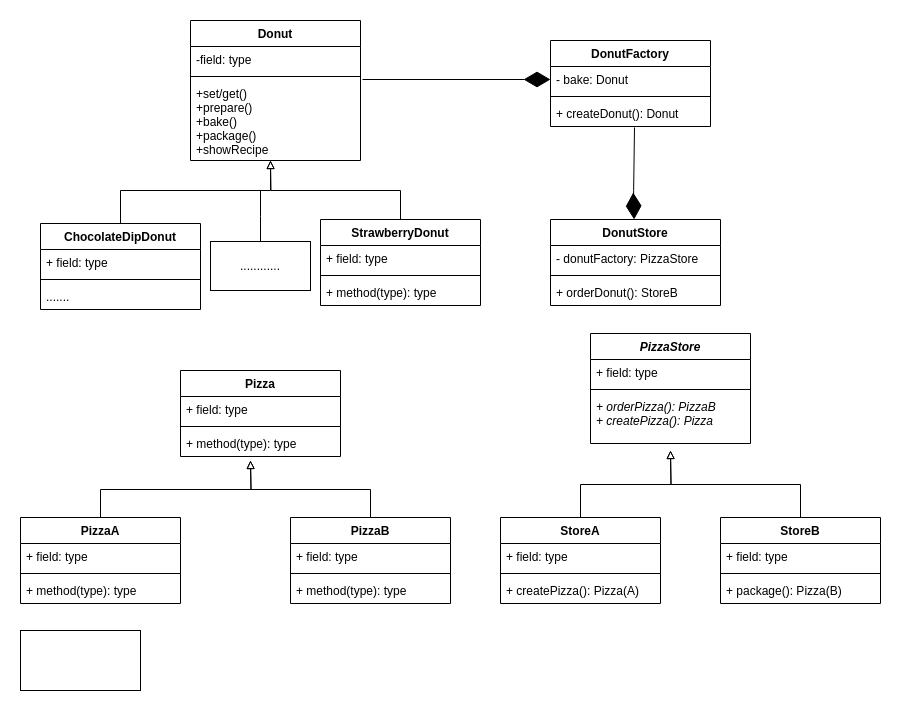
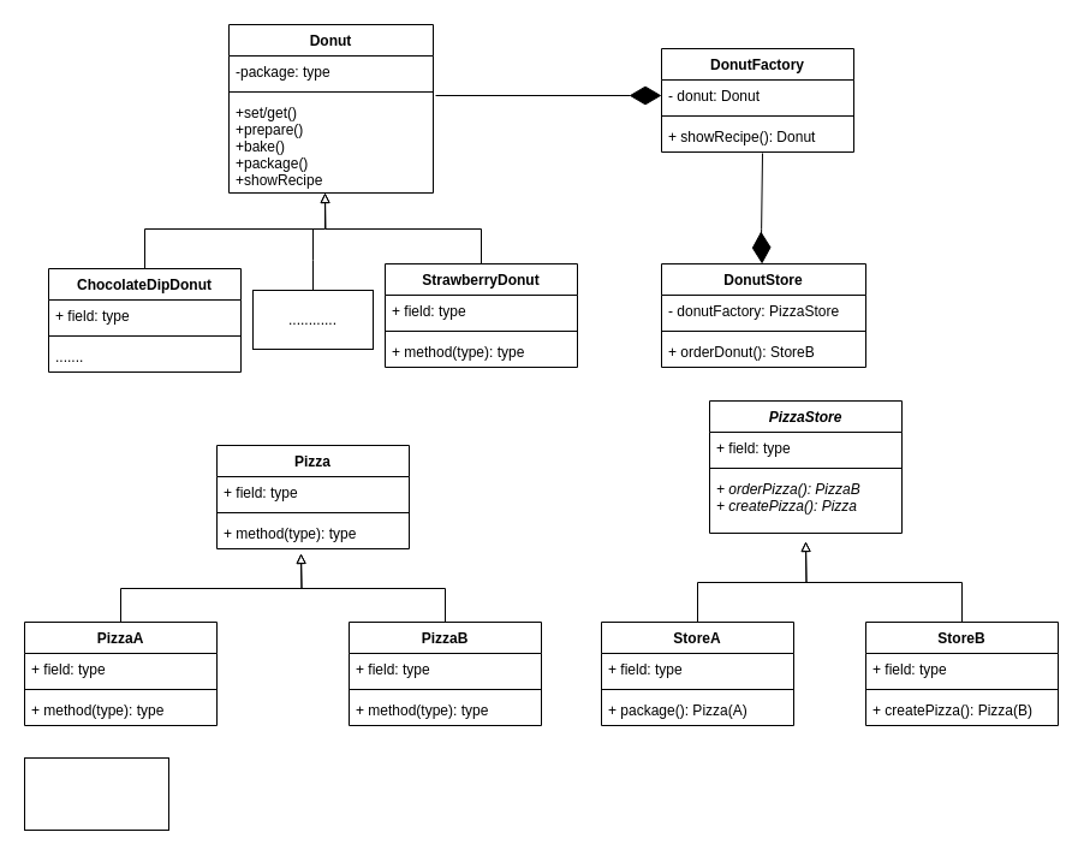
- <mxCell id="3" value="-field: type" style="text;strokeColor=none;fillColor=none;align=left;verticalAlign=top;spacingLeft=4;spacingRight=4;overflow=hidden;rotatable=0;points=[[0,0.5],[1,0.5]];portConstraint=eastwest;" vertex="1" parent="2"><mxGeometry y="26" width="170" height="26" as="geometry" /></mxCell>
+ <mxCell id="3" value="-package: type" style="text;strokeColor=none;fillColor=none;align=left;verticalAlign=top;spacingLeft=4;spacingRight=4;overflow=hidden;rotatable=0;points=[[0,0.5],[1,0.5]];portConstraint=eastwest;" vertex="1" parent="2"><mxGeometry y="26" width="170" height="26" as="geometry" /></mxCell>
- <mxCell id="17" value="- bake: Donut" style="text;strokeColor=none;fillColor=none;align=left;verticalAlign=top;spacingLeft=4;spacingRight=4;overflow=hidden;rotatable=0;points=[[0,0.5],[1,0.5]];portConstraint=eastwest;" vertex="1" parent="16"><mxGeometry y="26" width="160" height="26" as="geometry" /></mxCell>
+ <mxCell id="17" value="- donut: Donut" style="text;strokeColor=none;fillColor=none;align=left;verticalAlign=top;spacingLeft=4;spacingRight=4;overflow=hidden;rotatable=0;points=[[0,0.5],[1,0.5]];portConstraint=eastwest;" vertex="1" parent="16"><mxGeometry y="26" width="160" height="26" as="geometry" /></mxCell>
- <mxCell id="19" value="+ createDonut(): Donut" style="text;strokeColor=none;fillColor=none;align=left;verticalAlign=top;spacingLeft=4;spacingRight=4;overflow=hidden;rotatable=0;points=[[0,0.5],[1,0.5]];portConstraint=eastwest;" vertex="1" parent="16"><mxGeometry y="60" width="160" height="26" as="geometry" /></mxCell>
+ <mxCell id="19" value="+ showRecipe(): Donut" style="text;strokeColor=none;fillColor=none;align=left;verticalAlign=top;spacingLeft=4;spacingRight=4;overflow=hidden;rotatable=0;points=[[0,0.5],[1,0.5]];portConstraint=eastwest;" vertex="1" parent="16"><mxGeometry y="60" width="160" height="26" as="geometry" /></mxCell>
- <mxCell id="47" value="+ createPizza(): Pizza(A)" style="text;strokeColor=none;fillColor=none;align=left;verticalAlign=top;spacingLeft=4;spacingRight=4;overflow=hidden;rotatable=0;points=[[0,0.5],[1,0.5]];portConstraint=eastwest;" vertex="1" parent="44"><mxGeometry y="60" width="160" height="26" as="geometry" /></mxCell>
+ <mxCell id="47" value="+ package(): Pizza(A)" style="text;strokeColor=none;fillColor=none;align=left;verticalAlign=top;spacingLeft=4;spacingRight=4;overflow=hidden;rotatable=0;points=[[0,0.5],[1,0.5]];portConstraint=eastwest;" vertex="1" parent="44"><mxGeometry y="60" width="160" height="26" as="geometry" /></mxCell>
- <mxCell id="52" value="+ package(): Pizza(B)" style="text;strokeColor=none;fillColor=none;align=left;verticalAlign=top;spacingLeft=4;spacingRight=4;overflow=hidden;rotatable=0;points=[[0,0.5],[1,0.5]];portConstraint=eastwest;" vertex="1" parent="49"><mxGeometry y="60" width="160" height="26" as="geometry" /></mxCell>
+ <mxCell id="52" value="+ createPizza(): Pizza(B)" style="text;strokeColor=none;fillColor=none;align=left;verticalAlign=top;spacingLeft=4;spacingRight=4;overflow=hidden;rotatable=0;points=[[0,0.5],[1,0.5]];portConstraint=eastwest;" vertex="1" parent="49"><mxGeometry y="60" width="160" height="26" as="geometry" /></mxCell>
